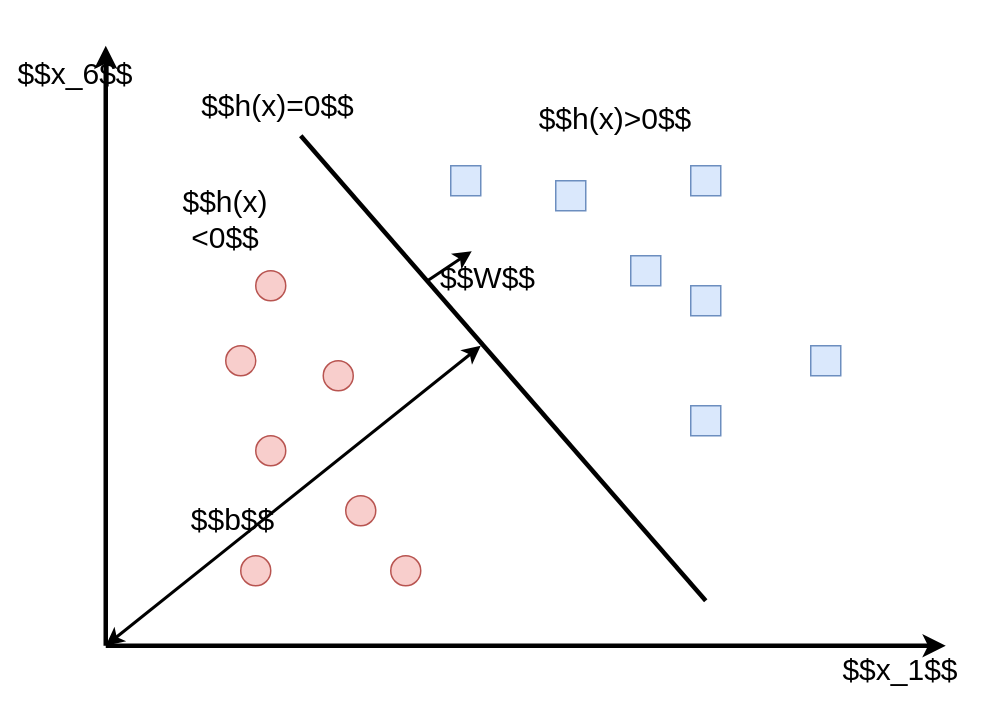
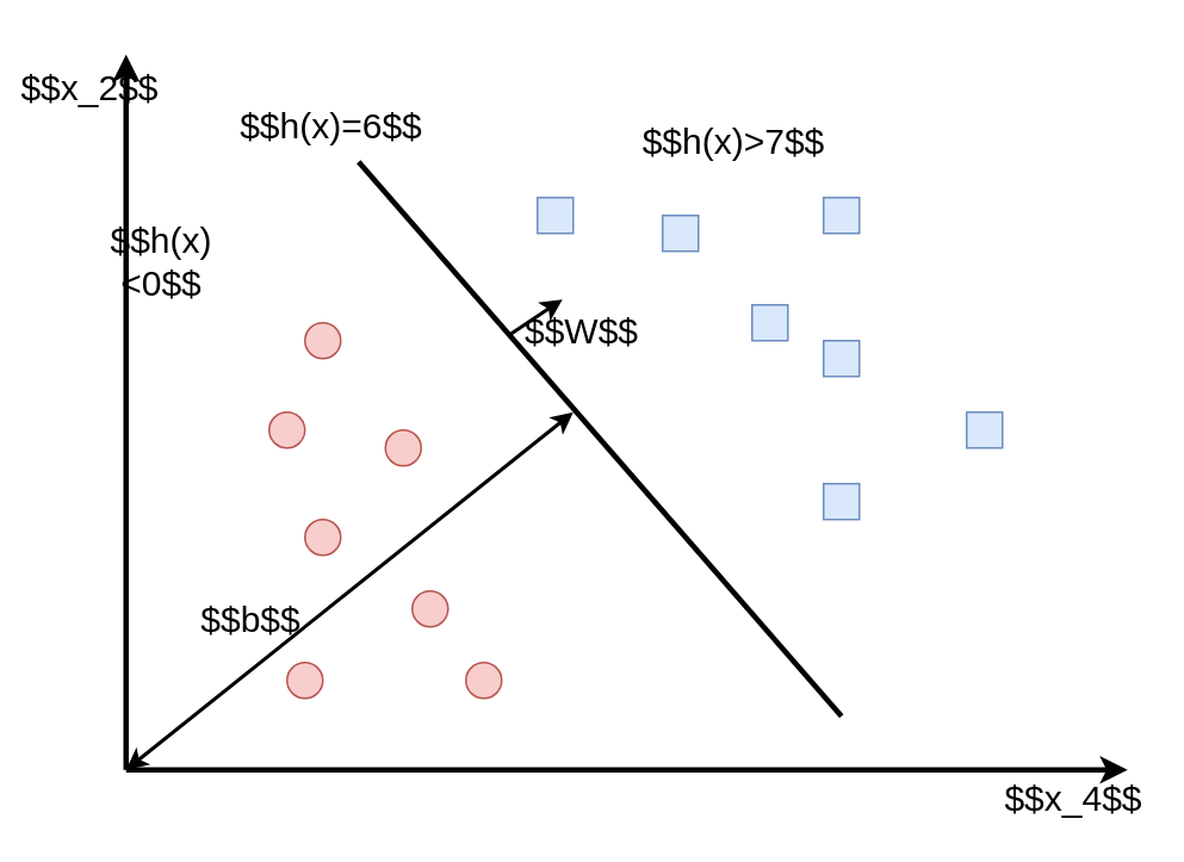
- <mxCell id="25" value="$$x_6$$" style="text;html=1;strokeColor=none;fillColor=none;align=center;verticalAlign=middle;whiteSpace=wrap;rounded=0;fontSize=20;" parent="1" vertex="1"><mxGeometry x="20" y="33" width="60" height="30" as="geometry" /></mxCell>
+ <mxCell id="25" value="$$x_2$$" style="text;html=1;strokeColor=none;fillColor=none;align=center;verticalAlign=middle;whiteSpace=wrap;rounded=0;fontSize=20;" parent="1" vertex="1"><mxGeometry x="20" y="33" width="60" height="30" as="geometry" /></mxCell>
- <mxCell id="21" value="$$h(x)=0$$" style="text;html=1;strokeColor=none;fillColor=none;align=center;verticalAlign=middle;whiteSpace=wrap;rounded=0;fontSize=20;" parent="1" vertex="1"><mxGeometry x="155" y="54" width="60" height="30" as="geometry" /></mxCell>
+ <mxCell id="21" value="$$h(x)=6$$" style="text;html=1;strokeColor=none;fillColor=none;align=center;verticalAlign=middle;whiteSpace=wrap;rounded=0;fontSize=20;" parent="1" vertex="1"><mxGeometry x="155" y="54" width="60" height="30" as="geometry" /></mxCell>
- <mxCell id="22" value="$$h(x)&amp;gt;0$$" style="text;html=1;strokeColor=none;fillColor=none;align=center;verticalAlign=middle;whiteSpace=wrap;rounded=0;fontSize=20;" parent="1" vertex="1"><mxGeometry x="380" y="63" width="60" height="30" as="geometry" /></mxCell>
+ <mxCell id="22" value="$$h(x)&amp;gt;7$$" style="text;html=1;strokeColor=none;fillColor=none;align=center;verticalAlign=middle;whiteSpace=wrap;rounded=0;fontSize=20;" parent="1" vertex="1"><mxGeometry x="380" y="63" width="60" height="30" as="geometry" /></mxCell>
- <mxCell id="23" value="$$h(x)&amp;lt;0$$" style="text;html=1;strokeColor=none;fillColor=none;align=center;verticalAlign=middle;whiteSpace=wrap;rounded=0;fontSize=20;" parent="1" vertex="1"><mxGeometry x="120" y="130" width="60" height="30" as="geometry" /></mxCell>
+ <mxCell id="23" value="$$h(x)&amp;lt;0$$" style="text;html=1;strokeColor=none;fillColor=none;align=center;verticalAlign=middle;whiteSpace=wrap;rounded=0;fontSize=20;" parent="1" vertex="1"><mxGeometry x="60" y="130" width="60" height="30" as="geometry" /></mxCell>
- <mxCell id="28" value="$$b$$" style="text;html=1;strokeColor=none;fillColor=none;align=center;verticalAlign=middle;whiteSpace=wrap;rounded=0;fontSize=20;" parent="1" vertex="1"><mxGeometry x="125" y="330" width="60" height="30" as="geometry" /></mxCell>
+ <mxCell id="28" value="$$b$$" style="text;html=1;strokeColor=none;fillColor=none;align=center;verticalAlign=middle;whiteSpace=wrap;rounded=0;fontSize=20;" parent="1" vertex="1"><mxGeometry x="110" y="330" width="60" height="30" as="geometry" /></mxCell>
- <mxCell id="24" value="$$x_1$$" style="text;html=1;strokeColor=none;fillColor=none;align=center;verticalAlign=middle;whiteSpace=wrap;rounded=0;fontSize=20;" parent="1" vertex="1"><mxGeometry x="570" y="430" width="60" height="30" as="geometry" /></mxCell>
+ <mxCell id="24" value="$$x_4$$" style="text;html=1;strokeColor=none;fillColor=none;align=center;verticalAlign=middle;whiteSpace=wrap;rounded=0;fontSize=20;" parent="1" vertex="1"><mxGeometry x="570" y="430" width="60" height="30" as="geometry" /></mxCell>
